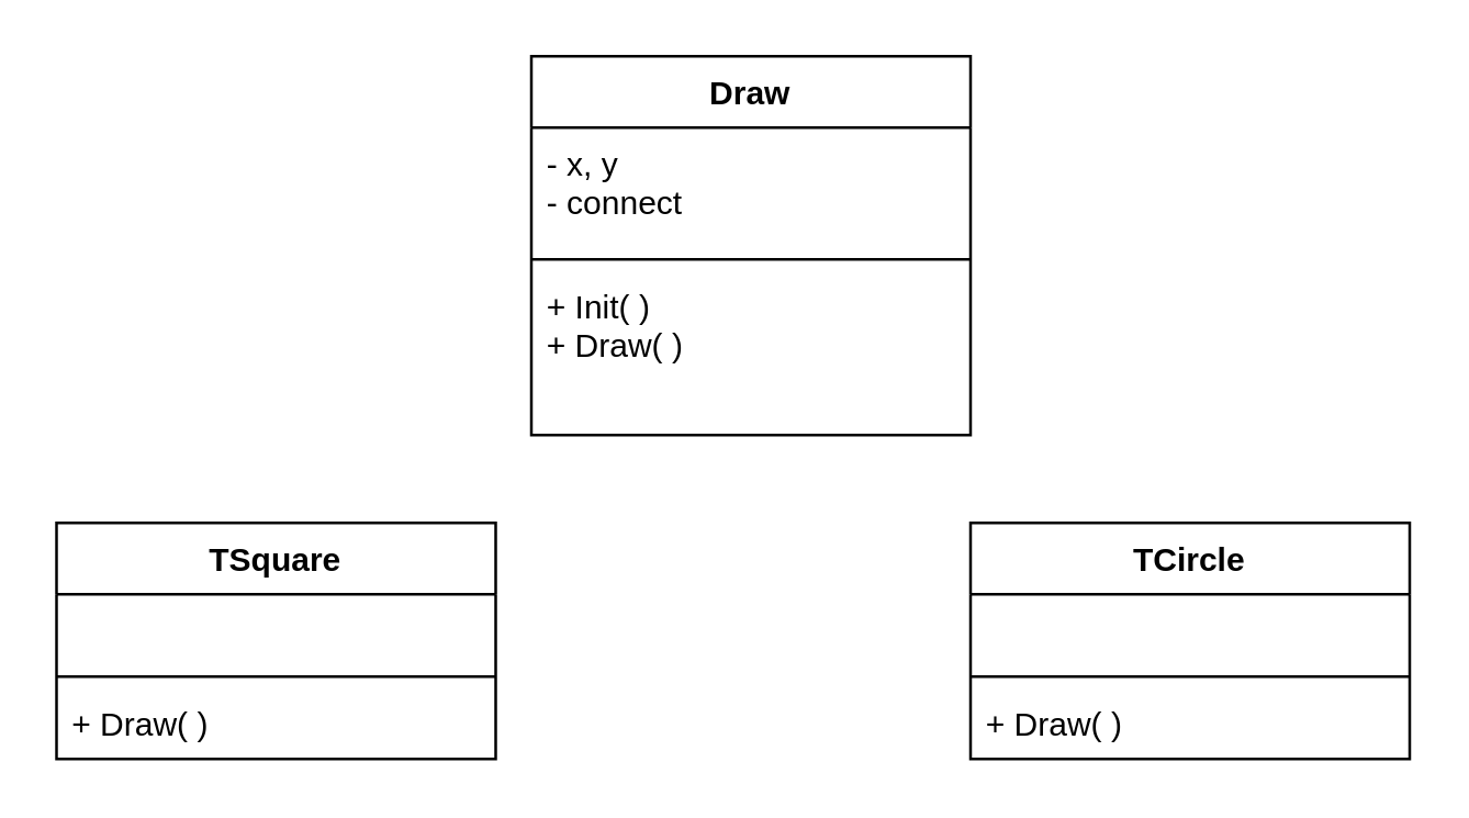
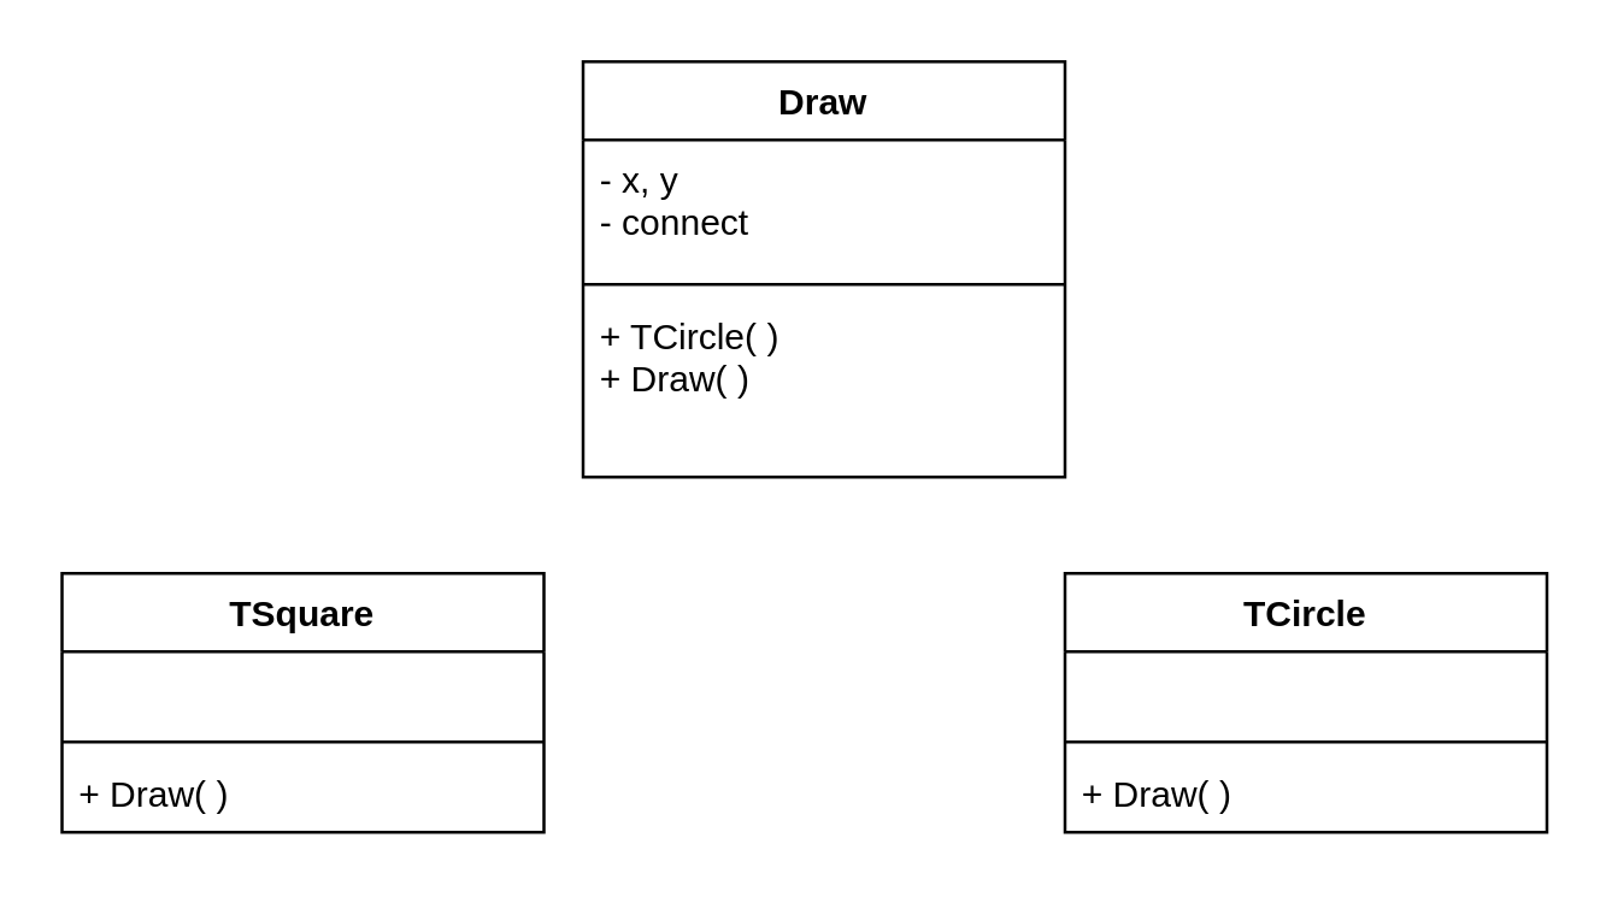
- <mxCell id="5" value="+ Init( )&#10;+ Draw( )" style="text;strokeColor=none;fillColor=none;align=left;verticalAlign=top;spacingLeft=4;spacingRight=4;overflow=hidden;rotatable=0;points=[[0,0.5],[1,0.5]];portConstraint=eastwest;" parent="2" vertex="1"><mxGeometry y="78" width="160" height="60" as="geometry" /></mxCell>
+ <mxCell id="5" value="+ TCircle( )&#10;+ Draw( )" style="text;strokeColor=none;fillColor=none;align=left;verticalAlign=top;spacingLeft=4;spacingRight=4;overflow=hidden;rotatable=0;points=[[0,0.5],[1,0.5]];portConstraint=eastwest;" parent="2" vertex="1"><mxGeometry y="78" width="160" height="60" as="geometry" /></mxCell>
